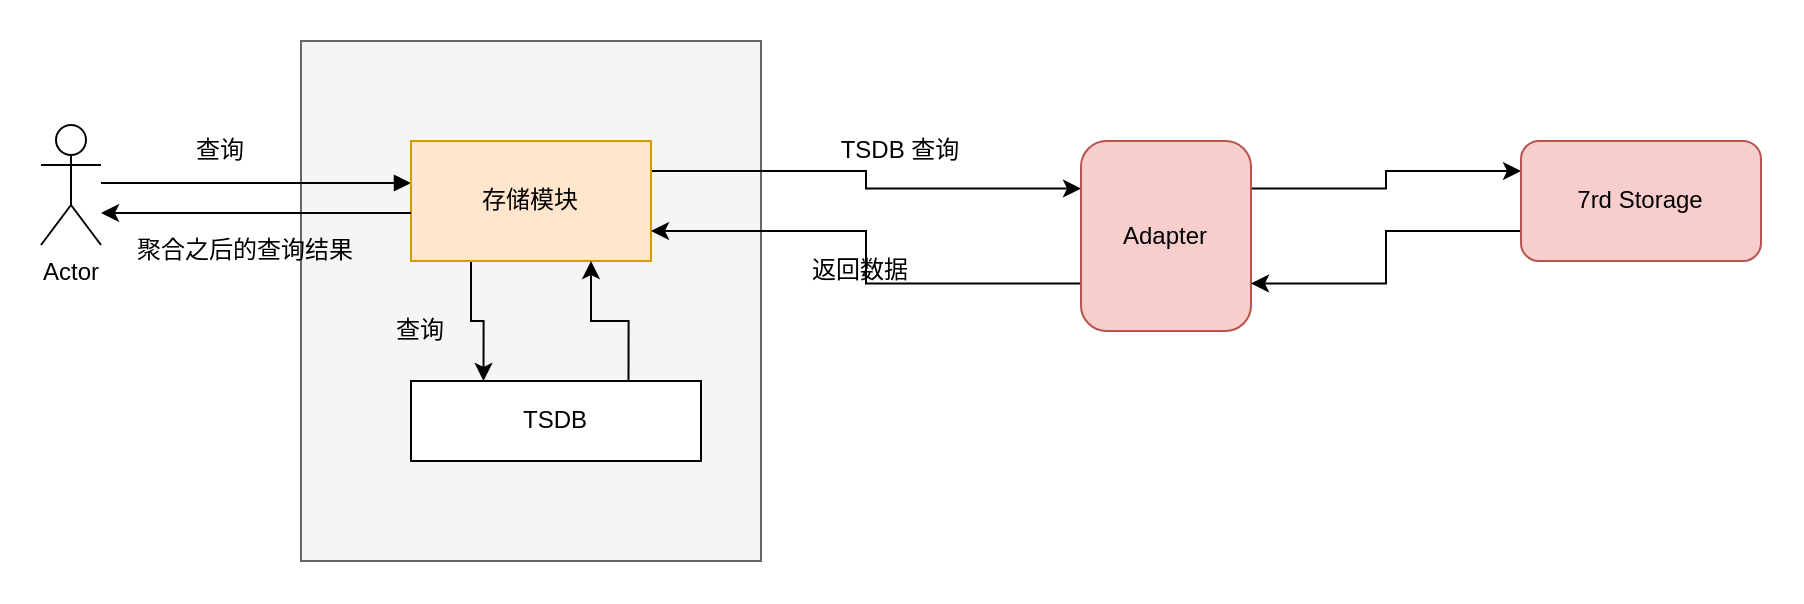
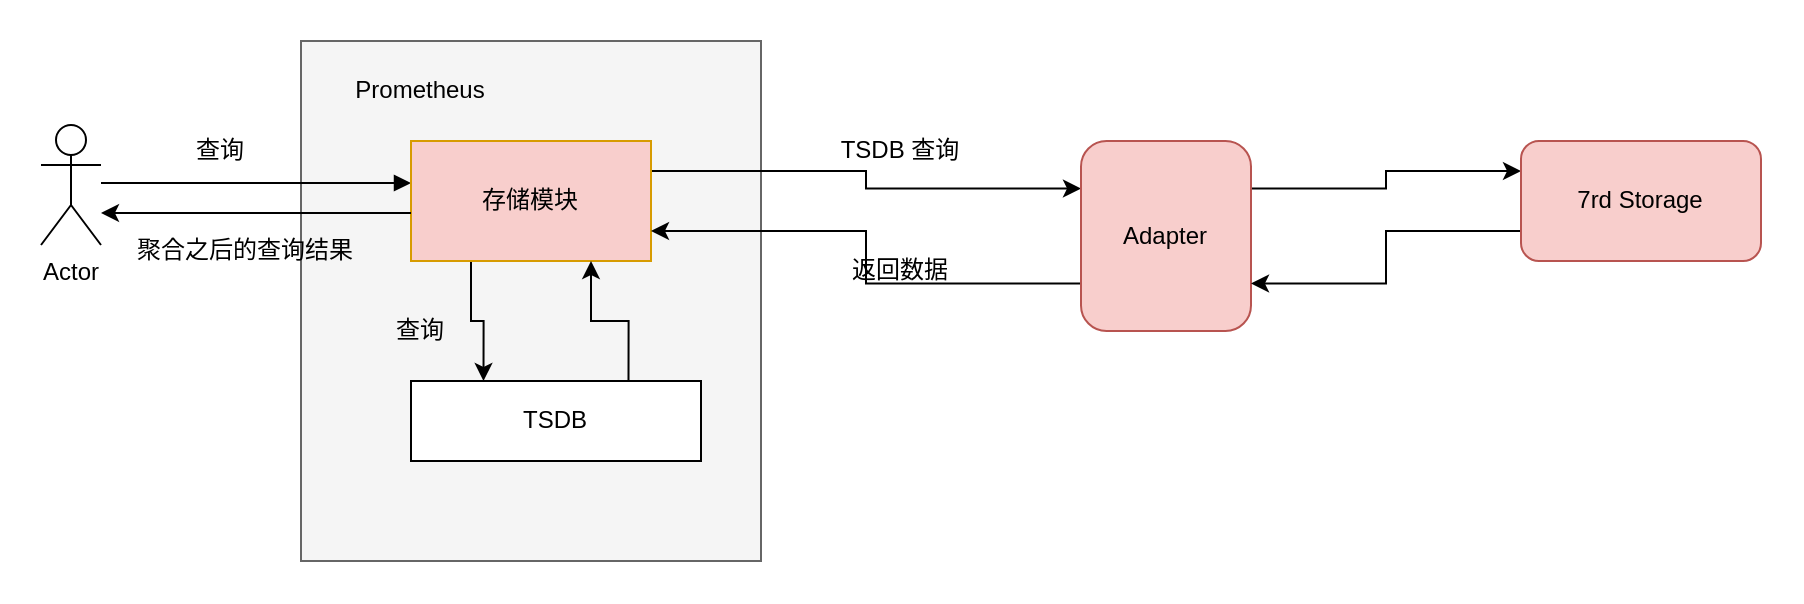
+ <mxCell id="9" value="Prometheus" style="text;html=1;align=center;verticalAlign=middle;whiteSpace=wrap;rounded=0;" vertex="1" parent="1"><mxGeometry x="180" y="30" width="60" height="30" as="geometry" /></mxCell>
- <mxCell id="6" value="存储模块" style="rounded=0;whiteSpace=wrap;html=1;fillColor=#ffe6cc;strokeColor=#d79b00;" vertex="1" parent="1"><mxGeometry x="205" y="70" width="120" height="60" as="geometry" /></mxCell>
+ <mxCell id="6" value="存储模块" style="rounded=0;whiteSpace=wrap;html=1;fillColor=#f8cecc;strokeColor=#d79b00;" vertex="1" parent="1"><mxGeometry x="205" y="70" width="120" height="60" as="geometry" /></mxCell>
- <mxCell id="16" value="返回数据" style="text;html=1;align=center;verticalAlign=middle;whiteSpace=wrap;rounded=0;" vertex="1" parent="1"><mxGeometry x="390" y="120" width="80" height="30" as="geometry" /></mxCell>
+ <mxCell id="16" value="返回数据" style="text;html=1;align=center;verticalAlign=middle;whiteSpace=wrap;rounded=0;" vertex="1" parent="1"><mxGeometry x="410" y="120" width="80" height="30" as="geometry" /></mxCell>
